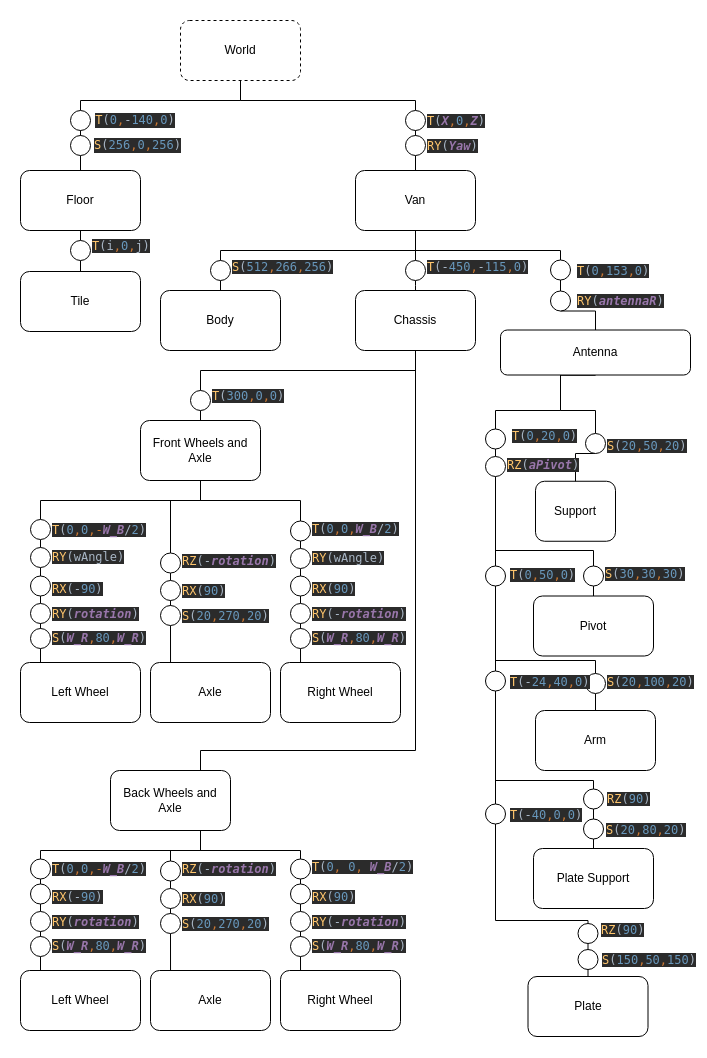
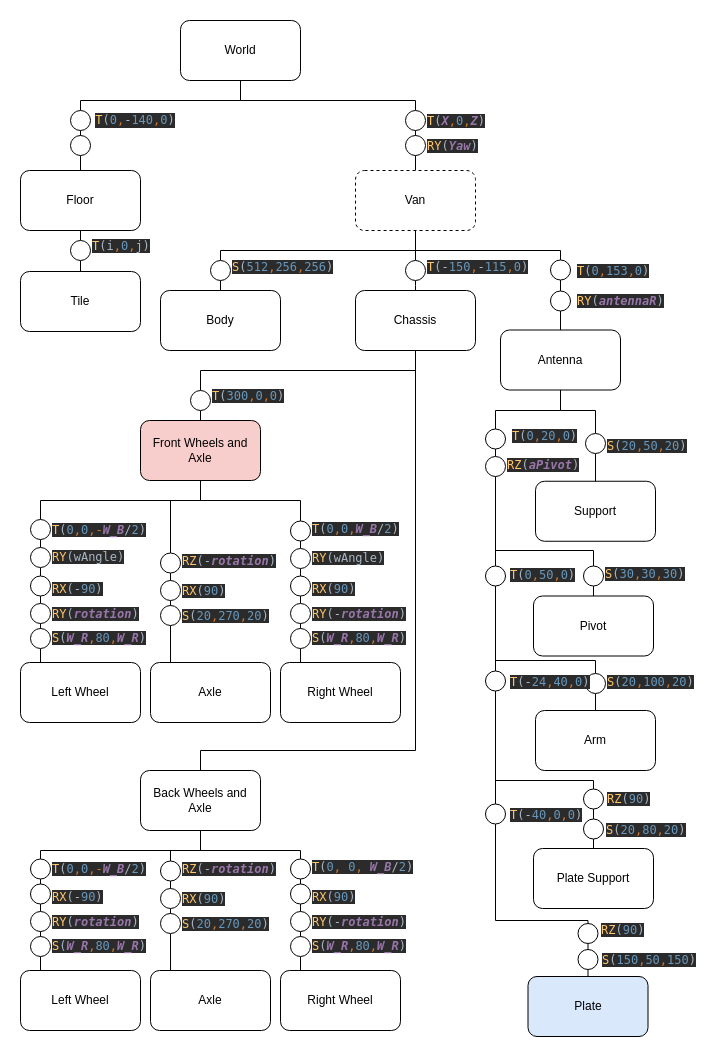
- <mxCell id="3" value="World" style="rounded=1;whiteSpace=wrap;html=1;dashed=1;" parent="1" vertex="1"><mxGeometry x="180" y="20" width="120" height="60" as="geometry" /></mxCell>
+ <mxCell id="3" value="World" style="rounded=1;whiteSpace=wrap;html=1;" parent="1" vertex="1"><mxGeometry x="180" y="20" width="120" height="60" as="geometry" /></mxCell>
- <mxCell id="33" value="&lt;pre style=&quot;background-color: rgb(43 , 43 , 43) ; color: rgb(169 , 183 , 198) ; font-family: &amp;#34;jetbrains mono&amp;#34; , monospace&quot;&gt;&lt;span style=&quot;color: rgb(255 , 198 , 109)&quot;&gt;S&lt;/span&gt;(&lt;span style=&quot;color: rgb(104 , 151 , 187)&quot;&gt;256&lt;/span&gt;&lt;span style=&quot;color: rgb(204 , 120 , 50)&quot;&gt;,&lt;/span&gt;&lt;span style=&quot;color: rgb(104 , 151 , 187)&quot;&gt;0&lt;/span&gt;&lt;span style=&quot;color: rgb(204 , 120 , 50)&quot;&gt;,&lt;/span&gt;&lt;span style=&quot;color: rgb(104 , 151 , 187)&quot;&gt;256&lt;/span&gt;)&lt;/pre&gt;" style="text;html=1;strokeColor=none;fillColor=none;align=center;verticalAlign=middle;whiteSpace=wrap;rounded=0;" vertex="1" parent="1"><mxGeometry x="95" y="135" width="85" height="20" as="geometry" /></mxCell>
- <mxCell id="9" value="Van" style="whiteSpace=wrap;html=1;rounded=1;" parent="1" vertex="1"><mxGeometry x="355" y="170" width="120" height="60" as="geometry" /></mxCell>
+ <mxCell id="9" value="Van" style="whiteSpace=wrap;html=1;rounded=1;dashed=1;" parent="1" vertex="1"><mxGeometry x="355" y="170" width="120" height="60" as="geometry" /></mxCell>
- <mxCell id="47" value="&lt;pre style=&quot;background-color: #2b2b2b ; color: #a9b7c6 ; font-family: &amp;#34;jetbrains mono&amp;#34; , monospace ; font-size: 9 8pt&quot;&gt;&lt;span style=&quot;color: #ffc66d&quot;&gt;S&lt;/span&gt;(&lt;span style=&quot;color: #6897bb&quot;&gt;512&lt;/span&gt;&lt;span style=&quot;color: #cc7832&quot;&gt;,&lt;/span&gt;&lt;span style=&quot;color: #6897bb&quot;&gt;266&lt;/span&gt;&lt;span style=&quot;color: #cc7832&quot;&gt;,&lt;/span&gt;&lt;span style=&quot;color: #6897bb&quot;&gt;256&lt;/span&gt;)&lt;/pre&gt;" style="text;whiteSpace=wrap;html=1;fontColor=#2B2B2B;" vertex="1" parent="1"><mxGeometry x="230" y="241" width="110" height="30" as="geometry" /></mxCell>
+ <mxCell id="47" value="&lt;pre style=&quot;background-color: #2b2b2b ; color: #a9b7c6 ; font-family: &amp;#34;jetbrains mono&amp;#34; , monospace ; font-size: 9 8pt&quot;&gt;&lt;span style=&quot;color: #ffc66d&quot;&gt;S&lt;/span&gt;(&lt;span style=&quot;color: #6897bb&quot;&gt;512&lt;/span&gt;&lt;span style=&quot;color: #cc7832&quot;&gt;,&lt;/span&gt;&lt;span style=&quot;color: #6897bb&quot;&gt;256&lt;/span&gt;&lt;span style=&quot;color: #cc7832&quot;&gt;,&lt;/span&gt;&lt;span style=&quot;color: #6897bb&quot;&gt;256&lt;/span&gt;)&lt;/pre&gt;" style="text;whiteSpace=wrap;html=1;fontColor=#2B2B2B;" vertex="1" parent="1"><mxGeometry x="230" y="241" width="110" height="30" as="geometry" /></mxCell>
- <mxCell id="53" value="&lt;pre style=&quot;background-color: #2b2b2b ; color: #a9b7c6 ; font-family: &amp;#34;jetbrains mono&amp;#34; , monospace ; font-size: 9 8pt&quot;&gt;&lt;span style=&quot;color: #ffc66d&quot;&gt;T&lt;/span&gt;(-&lt;span style=&quot;color: #6897bb&quot;&gt;450&lt;/span&gt;&lt;span style=&quot;color: #cc7832&quot;&gt;,&lt;/span&gt;-&lt;span style=&quot;color: #6897bb&quot;&gt;115&lt;/span&gt;&lt;span style=&quot;color: #cc7832&quot;&gt;,&lt;/span&gt;&lt;span style=&quot;color: #6897bb&quot;&gt;0&lt;/span&gt;)&lt;/pre&gt;" style="text;whiteSpace=wrap;html=1;fontColor=#2B2B2B;" vertex="1" parent="1"><mxGeometry x="425" y="241" width="120" height="30" as="geometry" /></mxCell>
+ <mxCell id="53" value="&lt;pre style=&quot;background-color: #2b2b2b ; color: #a9b7c6 ; font-family: &amp;#34;jetbrains mono&amp;#34; , monospace ; font-size: 9 8pt&quot;&gt;&lt;span style=&quot;color: #ffc66d&quot;&gt;T&lt;/span&gt;(-&lt;span style=&quot;color: #6897bb&quot;&gt;150&lt;/span&gt;&lt;span style=&quot;color: #cc7832&quot;&gt;,&lt;/span&gt;-&lt;span style=&quot;color: #6897bb&quot;&gt;115&lt;/span&gt;&lt;span style=&quot;color: #cc7832&quot;&gt;,&lt;/span&gt;&lt;span style=&quot;color: #6897bb&quot;&gt;0&lt;/span&gt;)&lt;/pre&gt;" style="text;whiteSpace=wrap;html=1;fontColor=#2B2B2B;" vertex="1" parent="1"><mxGeometry x="425" y="241" width="120" height="30" as="geometry" /></mxCell>
- <mxCell id="20" value="Antenna" style="whiteSpace=wrap;html=1;rounded=1;" parent="1" vertex="1"><mxGeometry x="500" y="329.5" width="190" height="45" as="geometry" /></mxCell>
+ <mxCell id="20" value="Antenna" style="whiteSpace=wrap;html=1;rounded=1;" parent="1" vertex="1"><mxGeometry x="500" y="329.5" width="120" height="60" as="geometry" /></mxCell>
- <mxCell id="25" value="Front Wheels and Axle" style="whiteSpace=wrap;html=1;rounded=1;" parent="1" vertex="1"><mxGeometry x="140" y="420" width="120" height="60" as="geometry" /></mxCell>
+ <mxCell id="25" value="Front Wheels and Axle" style="whiteSpace=wrap;html=1;rounded=1;fillColor=#f8cecc;" parent="1" vertex="1"><mxGeometry x="140" y="420" width="120" height="60" as="geometry" /></mxCell>
- <mxCell id="28" value="Support" style="whiteSpace=wrap;html=1;rounded=1;" parent="1" vertex="1"><mxGeometry x="535" y="480.75" width="80" height="60" as="geometry" /></mxCell>
+ <mxCell id="28" value="Support" style="whiteSpace=wrap;html=1;rounded=1;" parent="1" vertex="1"><mxGeometry x="535" y="480.75" width="120" height="60" as="geometry" /></mxCell>
- <mxCell id="13" value="Back Wheels and Axle" style="whiteSpace=wrap;html=1;rounded=1;" parent="1" vertex="1"><mxGeometry x="110" y="770" width="120" height="60" as="geometry" /></mxCell>
+ <mxCell id="13" value="Back Wheels and Axle" style="whiteSpace=wrap;html=1;rounded=1;" parent="1" vertex="1"><mxGeometry x="140" y="770" width="120" height="60" as="geometry" /></mxCell>
- <mxCell id="27" value="Plate" style="whiteSpace=wrap;html=1;rounded=1;" parent="1" vertex="1"><mxGeometry x="527.5" y="976" width="120" height="60" as="geometry" /></mxCell>
+ <mxCell id="27" value="Plate" style="whiteSpace=wrap;html=1;rounded=1;fillColor=#dae8fc;" parent="1" vertex="1"><mxGeometry x="527.5" y="976" width="120" height="60" as="geometry" /></mxCell>
